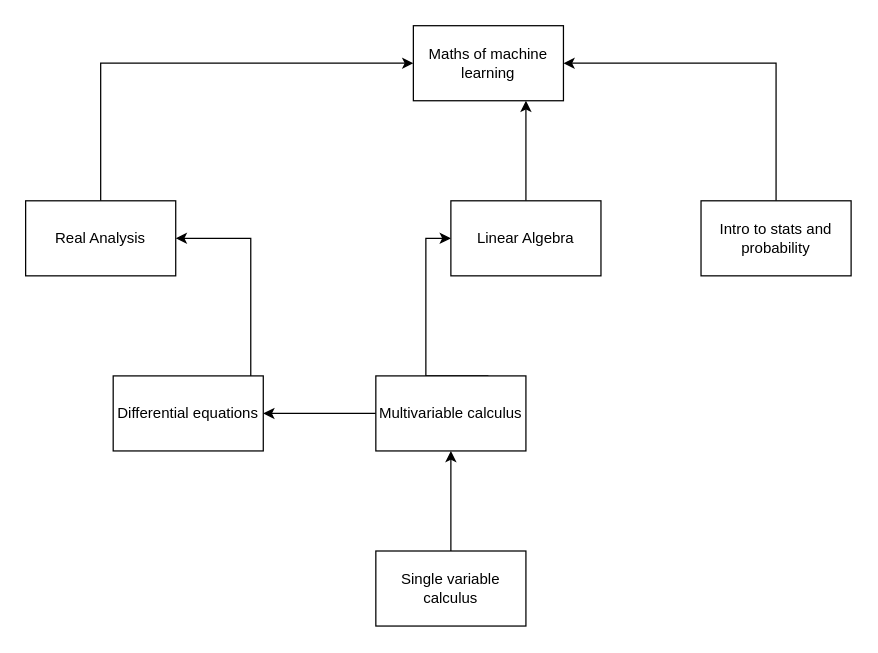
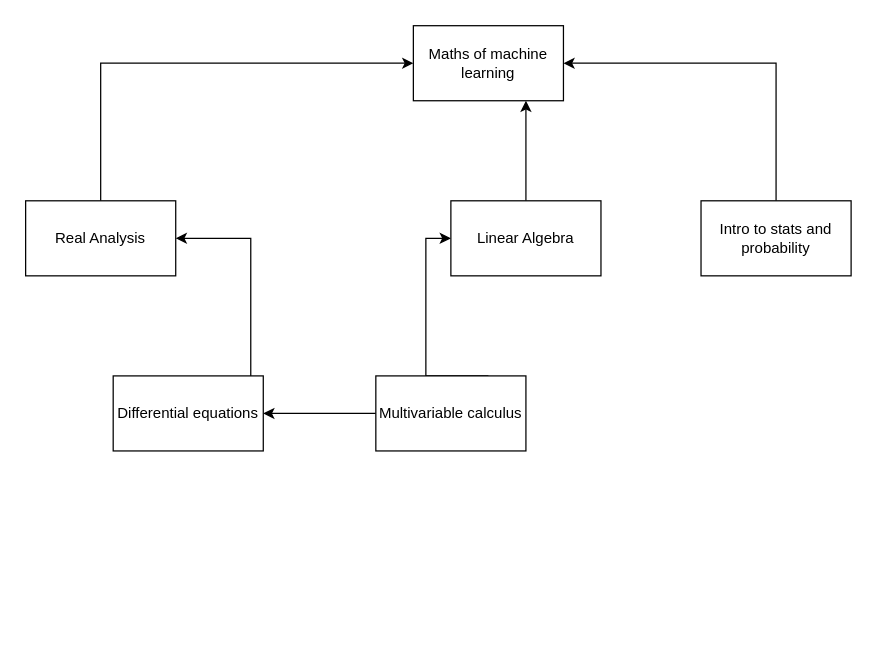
- <mxCell id="14" style="edgeStyle=orthogonalEdgeStyle;rounded=0;orthogonalLoop=1;jettySize=auto;html=1;entryX=0.5;entryY=1;entryDx=0;entryDy=0;" edge="1" parent="1" source="15" target="11"><mxGeometry relative="1" as="geometry" /></mxCell>
- <mxCell id="15" value="&lt;div&gt;Single variable calculus&lt;/div&gt;" style="rounded=0;whiteSpace=wrap;html=1;" vertex="1" parent="1"><mxGeometry x="300" y="440" width="120" height="60" as="geometry" /></mxCell>
